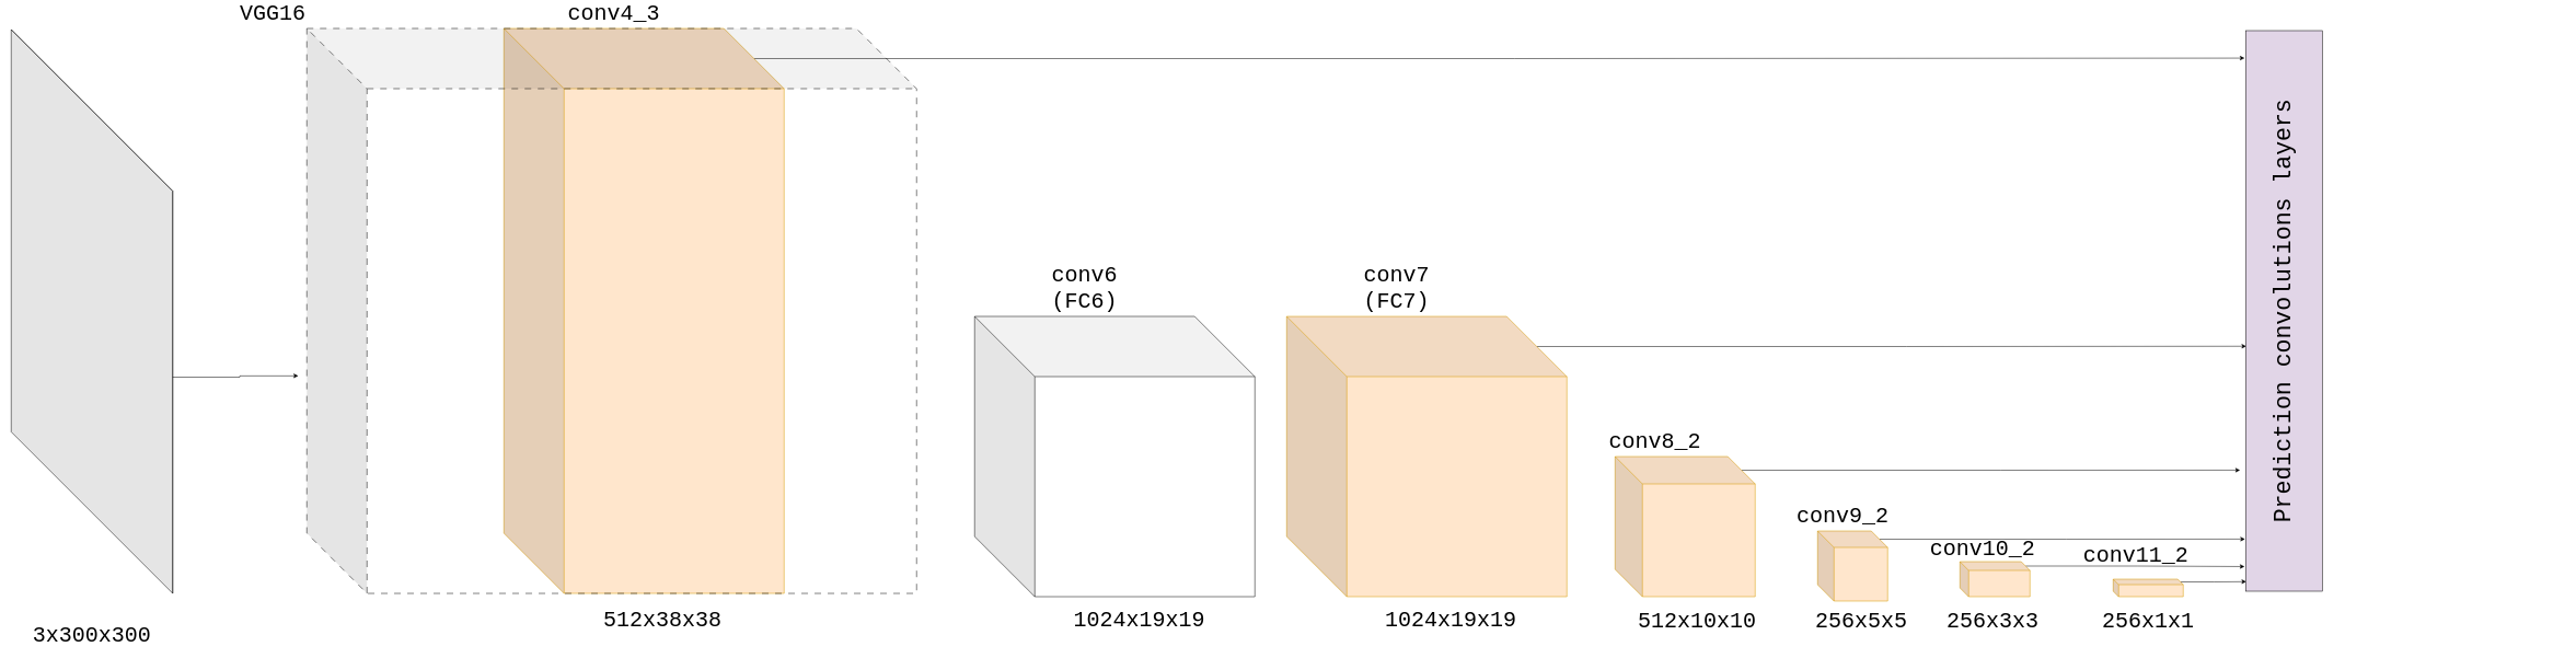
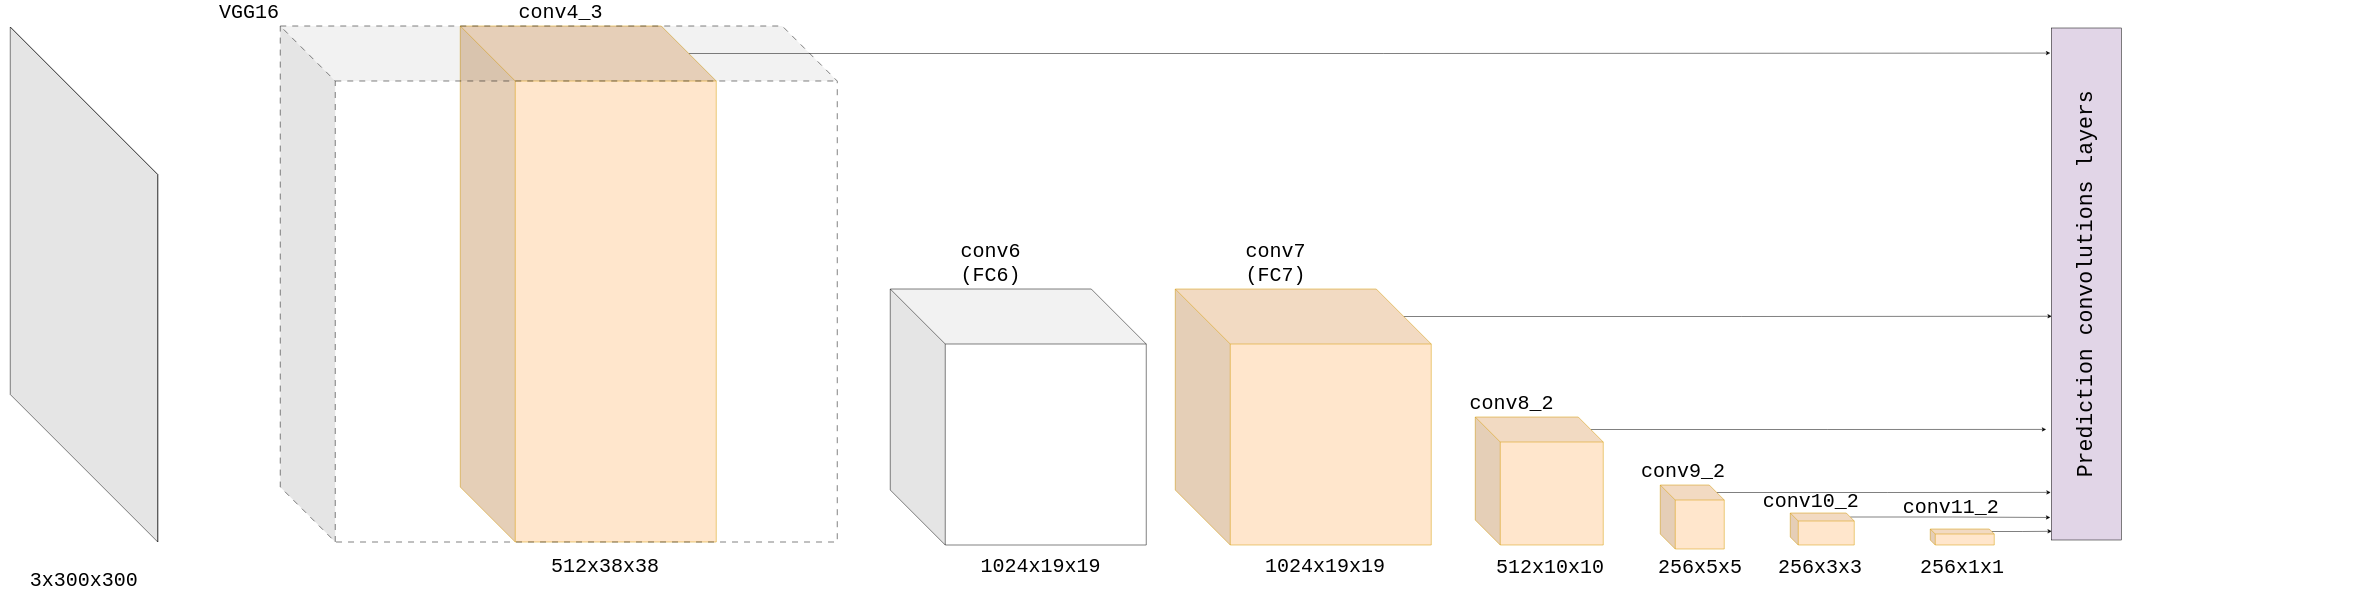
- <mxCell id="2" style="edgeStyle=orthogonalEdgeStyle;rounded=0;orthogonalLoop=1;jettySize=auto;html=1;exitX=0;exitY=0;exitDx=240;exitDy=635;exitPerimeter=0;entryX=-0.014;entryY=0.615;entryDx=0;entryDy=0;entryPerimeter=0;fontFamily=Verdana;fontSize=12;fontColor=default;" edge="1" parent="1" source="3" target="6"><mxGeometry relative="1" as="geometry" /></mxCell>
